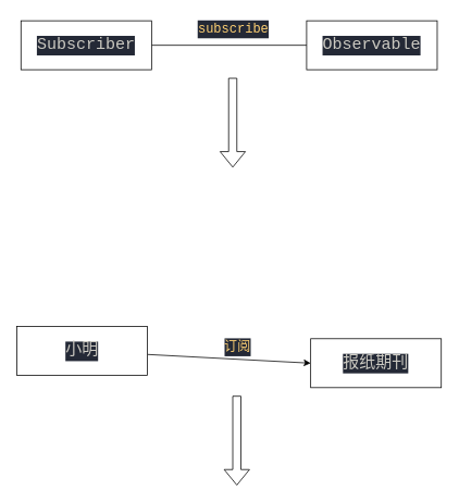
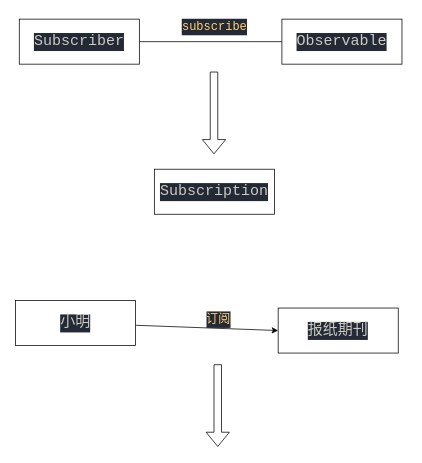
+ <mxCell id="3" value="&lt;div style=&quot;color: rgb(204 , 202 , 194) ; background-color: rgb(36 , 41 , 54) ; font-family: &amp;#34;cascadia code&amp;#34; , &amp;#34;consolas&amp;#34; , &amp;#34;courier new&amp;#34; , monospace , &amp;#34;consolas&amp;#34; , &amp;#34;courier new&amp;#34; , monospace ; line-height: 22px&quot;&gt;&lt;span style=&quot;font-size: 20px&quot;&gt;Subscription&lt;/span&gt;&lt;br&gt;&lt;/div&gt;" style="rounded=0;whiteSpace=wrap;html=1;" parent="1" vertex="1"><mxGeometry x="205" y="225" width="160" height="60" as="geometry" /></mxCell>
- <mxCell id="8" value="&lt;div style=&quot;color: rgb(204 , 202 , 194) ; background-color: rgb(36 , 41 , 54) ; font-family: &amp;#34;cascadia code&amp;#34; , &amp;#34;consolas&amp;#34; , &amp;#34;courier new&amp;#34; , monospace , &amp;#34;consolas&amp;#34; , &amp;#34;courier new&amp;#34; , monospace ; line-height: 22px&quot;&gt;&lt;span style=&quot;font-size: 20px&quot;&gt;报纸期刊&lt;/span&gt;&lt;/div&gt;" style="rounded=0;whiteSpace=wrap;html=1;" parent="1" vertex="1"><mxGeometry x="380" y="415" width="160" height="60" as="geometry" /></mxCell>
+ <mxCell id="8" value="&lt;div style=&quot;color: rgb(204 , 202 , 194) ; background-color: rgb(36 , 41 , 54) ; font-family: &amp;#34;cascadia code&amp;#34; , &amp;#34;consolas&amp;#34; , &amp;#34;courier new&amp;#34; , monospace , &amp;#34;consolas&amp;#34; , &amp;#34;courier new&amp;#34; , monospace ; line-height: 22px&quot;&gt;&lt;span style=&quot;font-size: 20px&quot;&gt;报纸期刊&lt;/span&gt;&lt;/div&gt;" style="rounded=0;whiteSpace=wrap;html=1;" parent="1" vertex="1"><mxGeometry x="370" y="410" width="160" height="60" as="geometry" /></mxCell>
